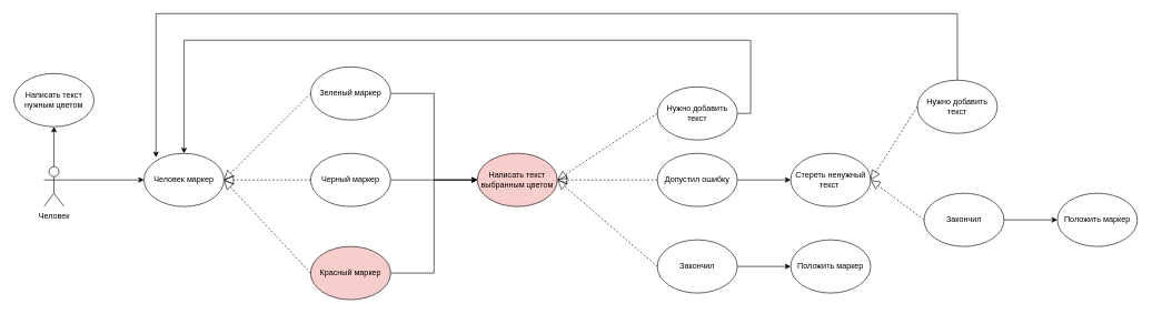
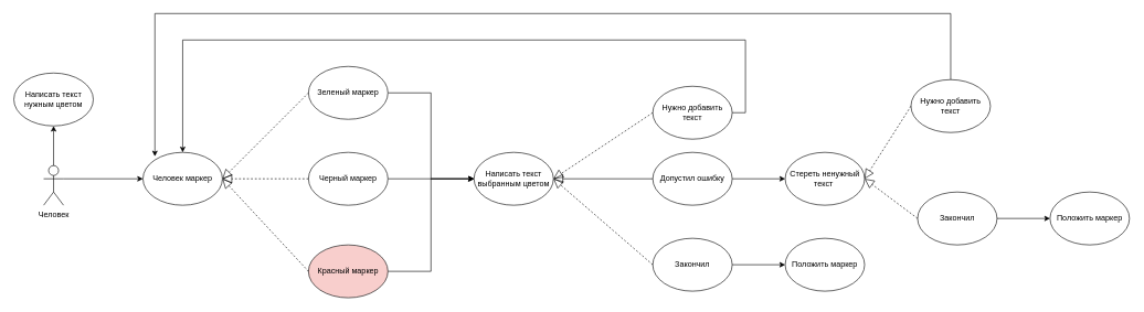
- <mxCell id="16" value="Написать текст выбранным цветом" style="ellipse;whiteSpace=wrap;html=1;fillColor=#f8cecc;" vertex="1" parent="1"><mxGeometry x="715" y="230" width="120" height="80" as="geometry" /></mxCell>
+ <mxCell id="16" value="Написать текст выбранным цветом" style="ellipse;whiteSpace=wrap;html=1;" vertex="1" parent="1"><mxGeometry x="715" y="230" width="120" height="80" as="geometry" /></mxCell>
- <mxCell id="22" value="" style="endArrow=block;dashed=1;endFill=0;endSize=12;html=1;exitX=0;exitY=0.5;exitDx=0;exitDy=0;entryX=1;entryY=0.5;entryDx=0;entryDy=0;" edge="1" parent="1" source="21" target="16"><mxGeometry width="160" relative="1" as="geometry"><mxPoint x="985" y="180" as="sourcePoint" /><mxPoint x="845" y="280" as="targetPoint" /></mxGeometry></mxCell>
+ <mxCell id="22" value="" style="endArrow=block;dashed=0;endFill=0;endSize=12;html=1;exitX=0;exitY=0.5;exitDx=0;exitDy=0;entryX=1;entryY=0.5;entryDx=0;entryDy=0;" edge="1" parent="1" source="21" target="16"><mxGeometry width="160" relative="1" as="geometry"><mxPoint x="985" y="180" as="sourcePoint" /><mxPoint x="845" y="280" as="targetPoint" /></mxGeometry></mxCell>
